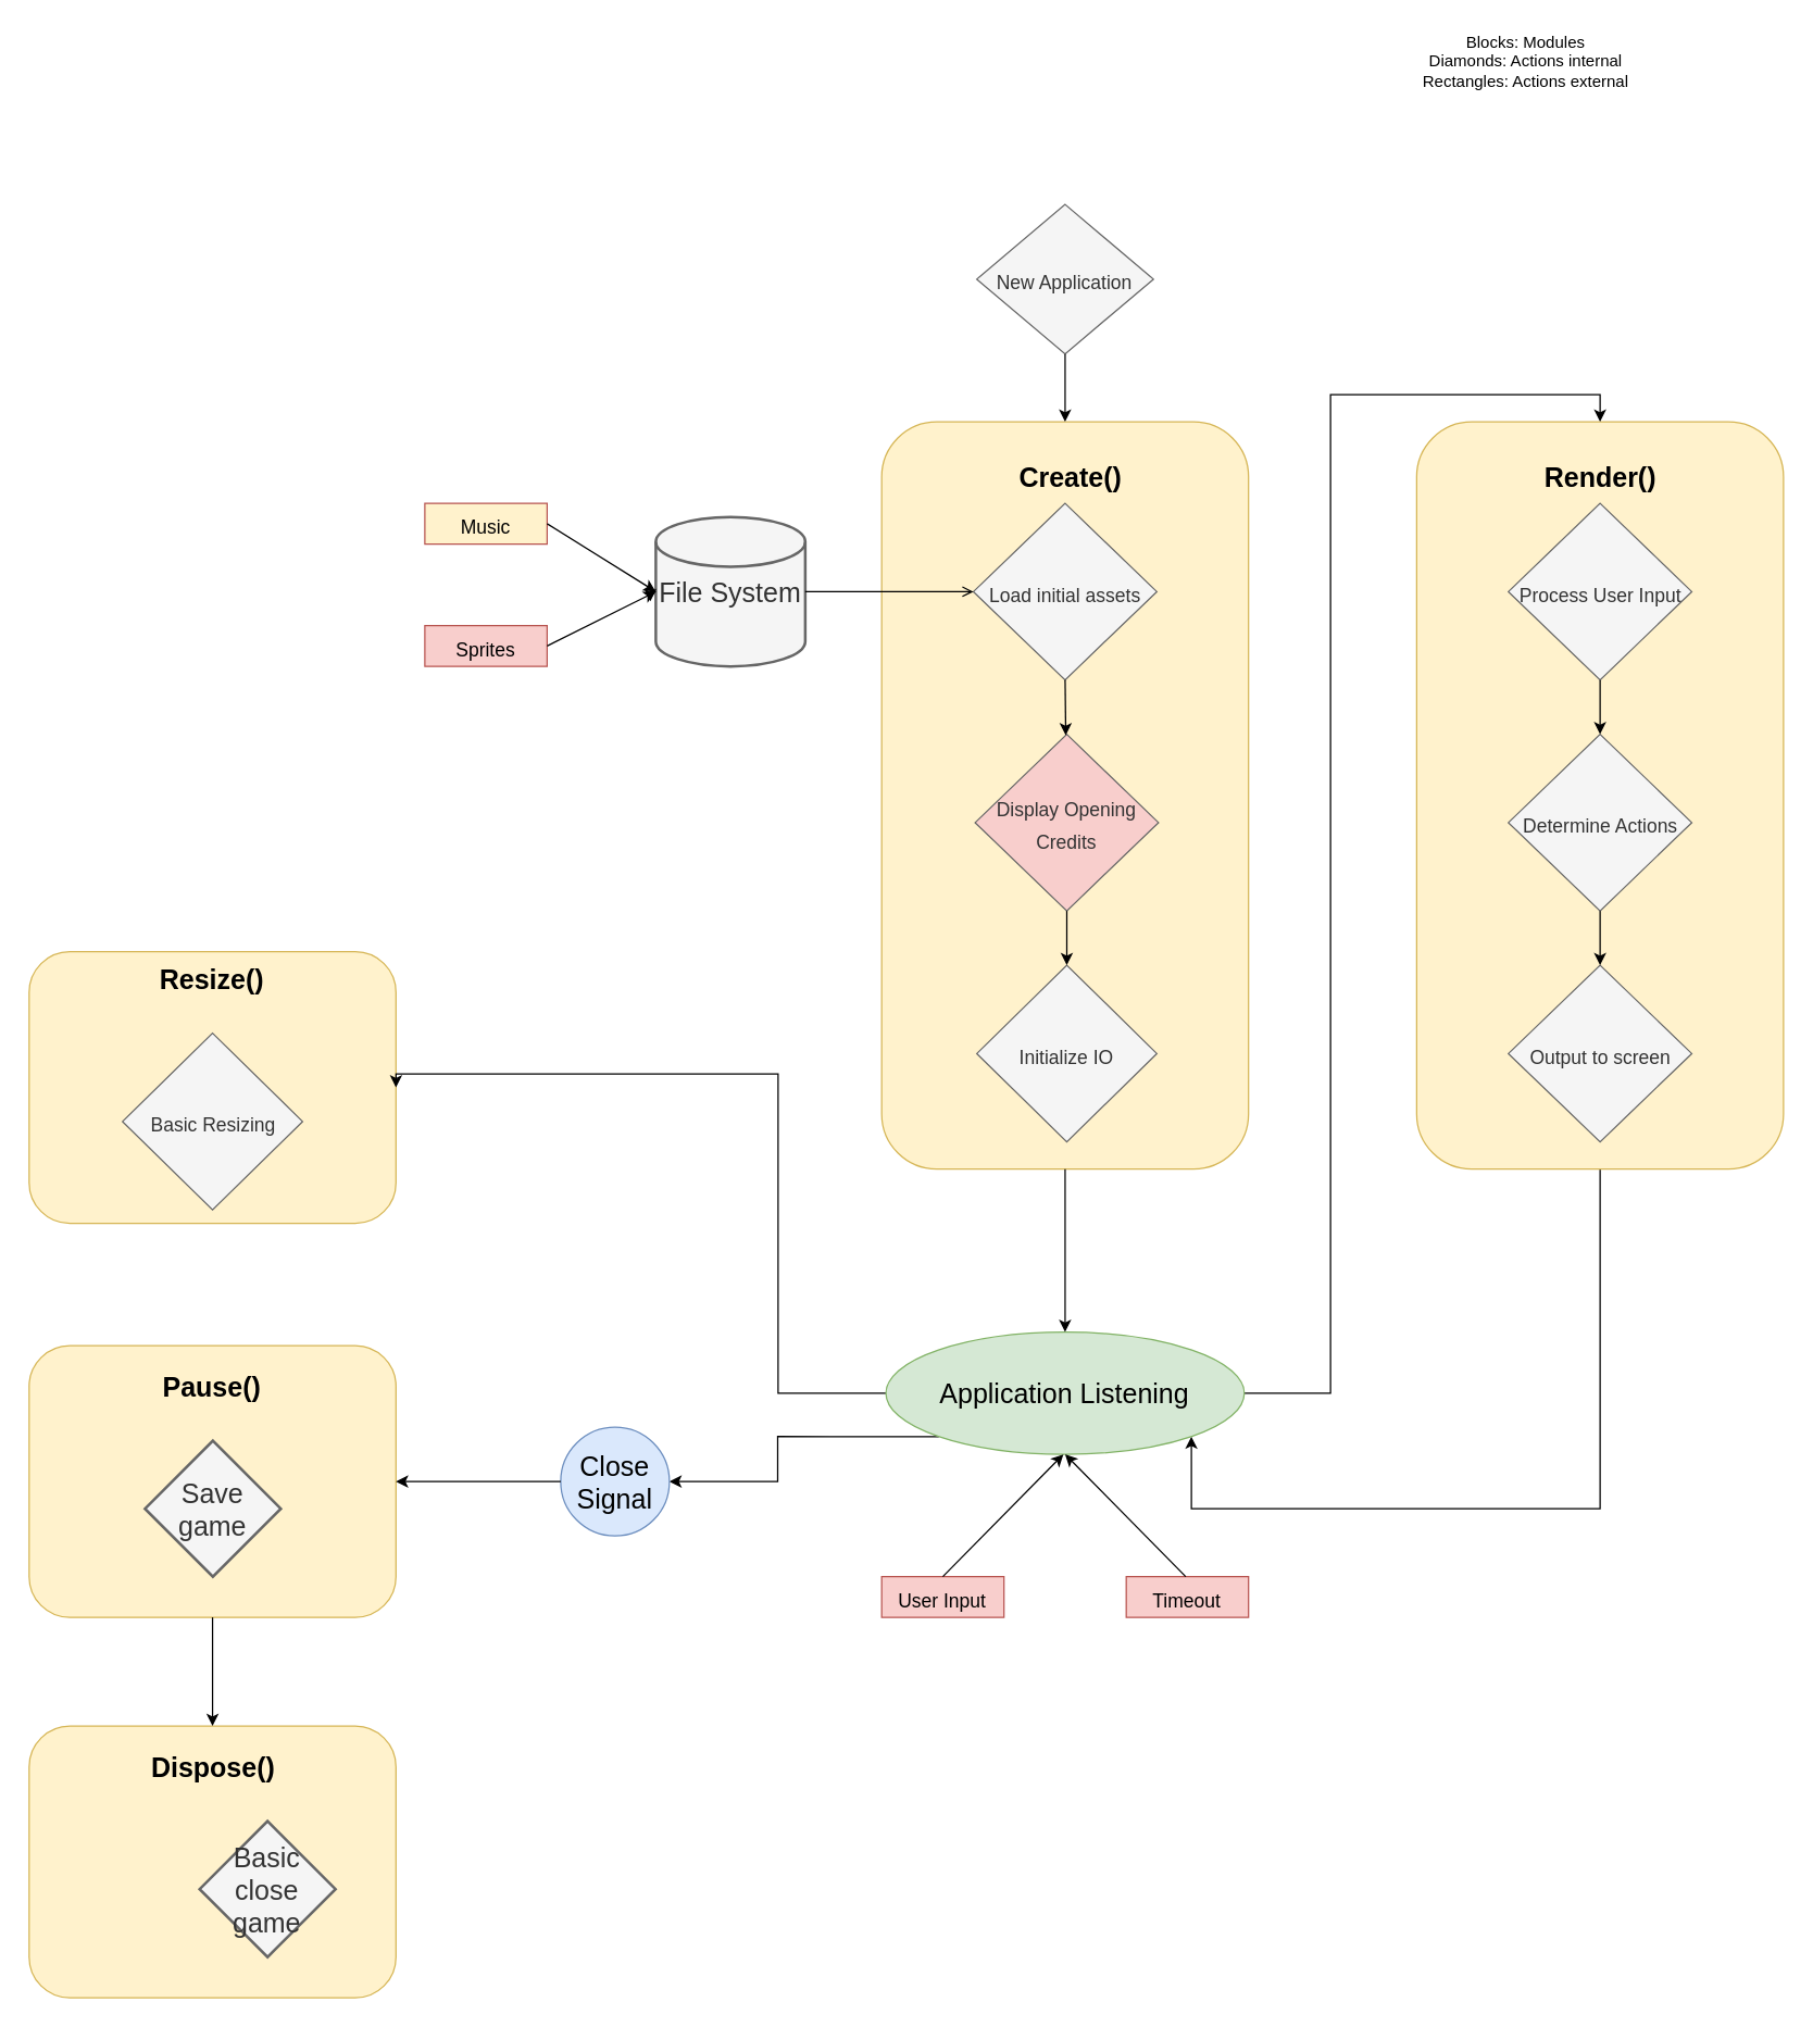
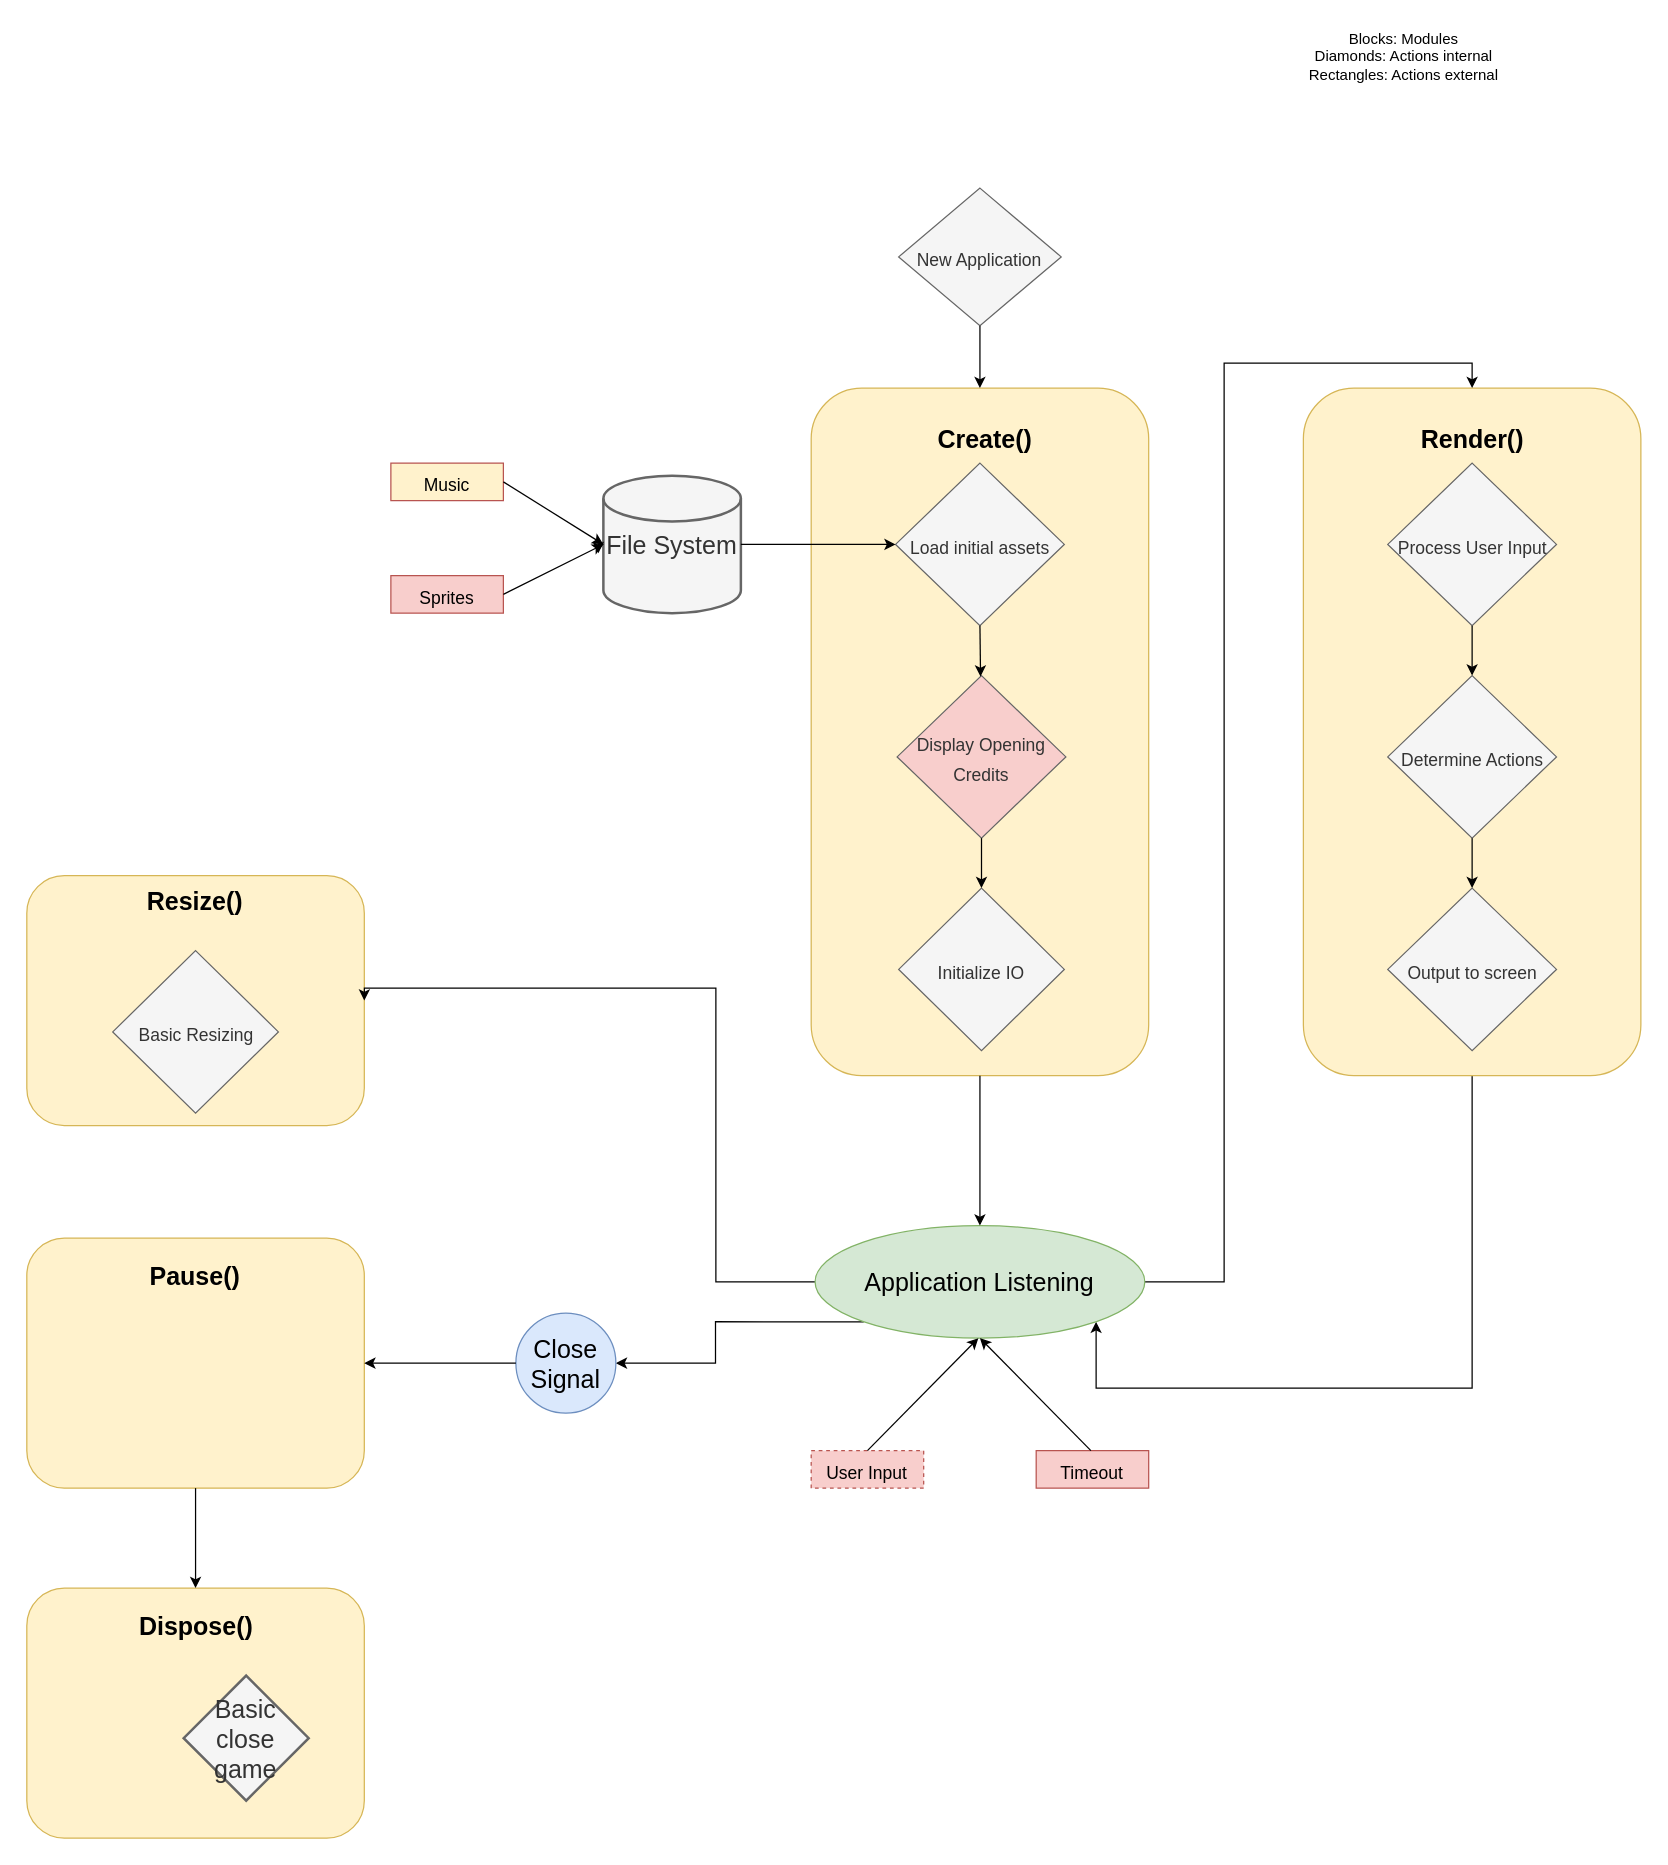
- <mxCell id="12" value="" style="endArrow=open;html=1;fontSize=20;exitX=1;exitY=0.5;exitDx=0;exitDy=0;exitPerimeter=0;" edge="1" parent="1" source="7" target="6"><mxGeometry width="50" height="50" relative="1" as="geometry"><mxPoint x="592" y="460" as="sourcePoint" /><mxPoint x="642" y="410" as="targetPoint" /></mxGeometry></mxCell>
+ <mxCell id="12" value="" style="endArrow=classic;html=1;fontSize=20;exitX=1;exitY=0.5;exitDx=0;exitDy=0;exitPerimeter=0;" edge="1" parent="1" source="7" target="6"><mxGeometry width="50" height="50" relative="1" as="geometry"><mxPoint x="592" y="460" as="sourcePoint" /><mxPoint x="642" y="410" as="targetPoint" /></mxGeometry></mxCell>
- <mxCell id="42" value="Save game" style="strokeWidth=2;html=1;shape=mxgraph.flowchart.decision;whiteSpace=wrap;fontSize=20;fillColor=#f5f5f5;strokeColor=#666666;fontColor=#333333;" vertex="1" parent="1"><mxGeometry x="106" y="1060" width="100" height="100" as="geometry" /></mxCell>
- <mxCell id="32" value="&lt;span style=&quot;font-size: 14px&quot;&gt;User Input&lt;/span&gt;" style="rounded=0;whiteSpace=wrap;html=1;fontSize=20;fillColor=#f8cecc;strokeColor=#b85450;" vertex="1" parent="1"><mxGeometry x="648.25" y="1160" width="90" height="30" as="geometry" /></mxCell>
+ <mxCell id="32" value="&lt;span style=&quot;font-size: 14px&quot;&gt;User Input&lt;/span&gt;" style="rounded=0;whiteSpace=wrap;html=1;fontSize=20;fillColor=#f8cecc;strokeColor=#b85450;dashed=1;" vertex="1" parent="1"><mxGeometry x="648.25" y="1160" width="90" height="30" as="geometry" /></mxCell>
